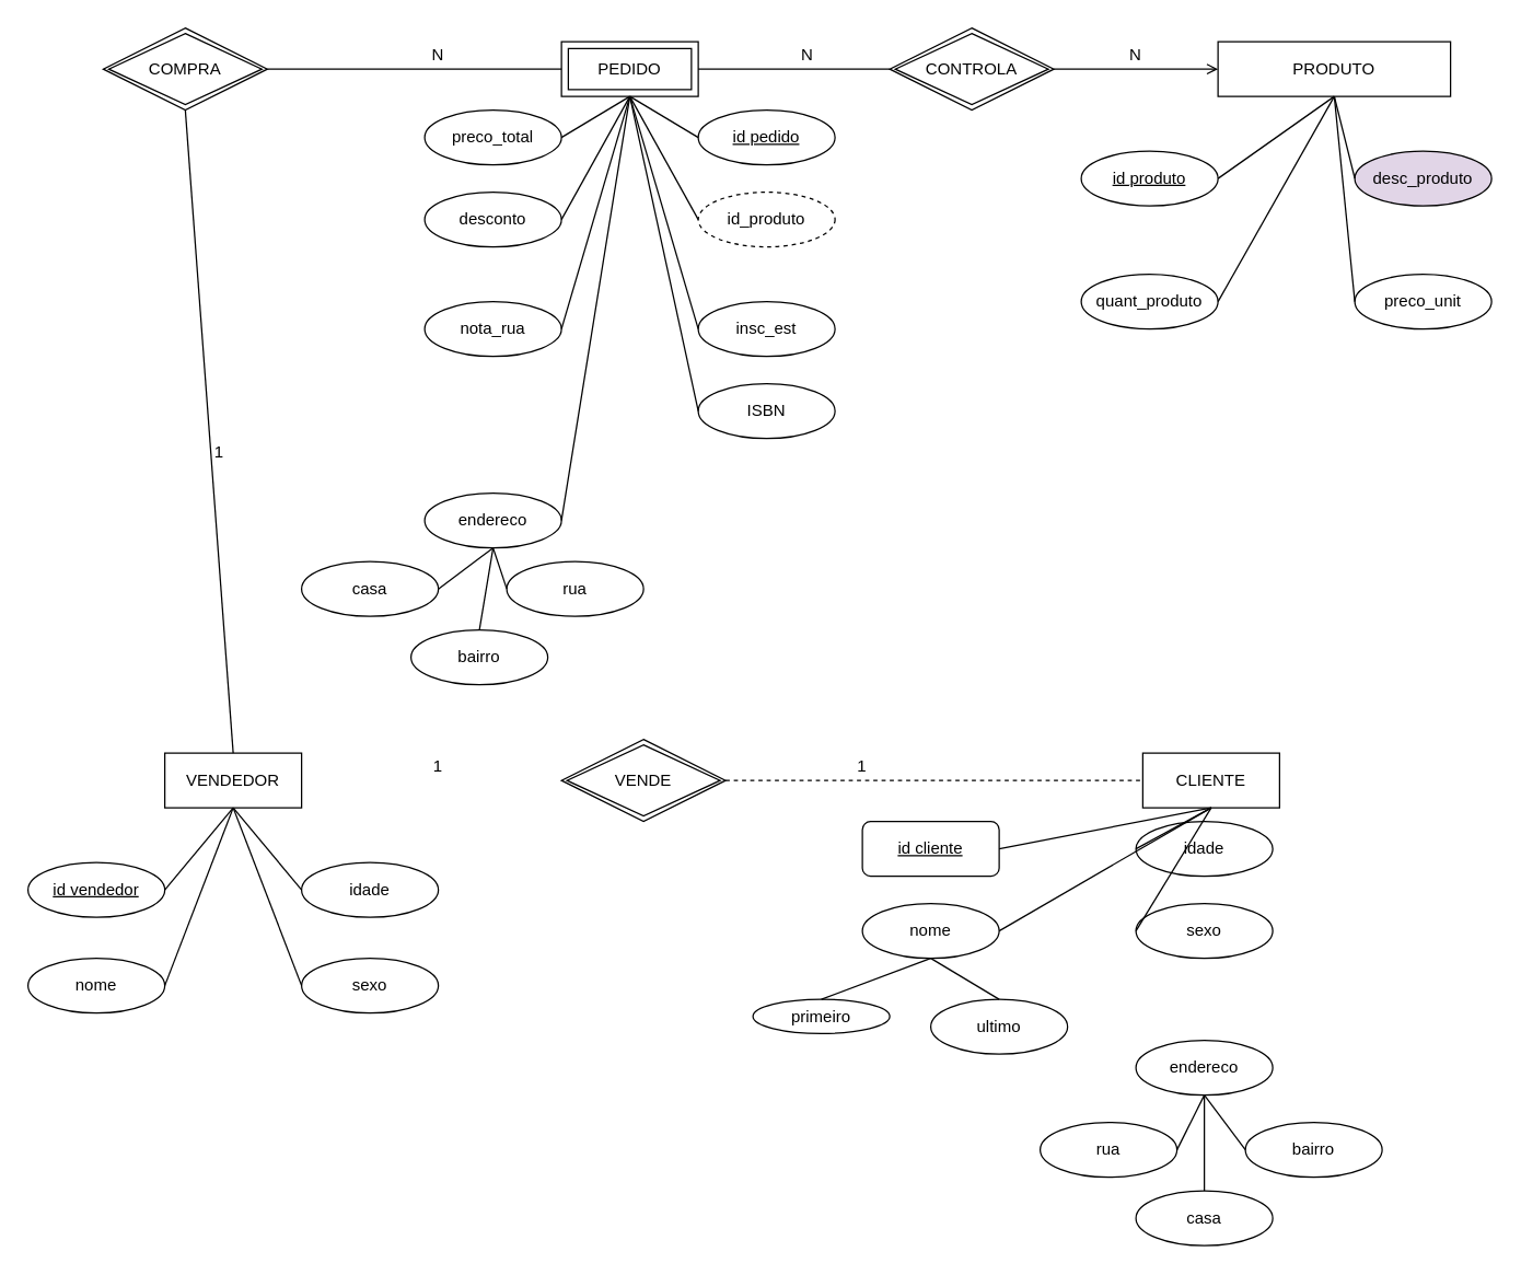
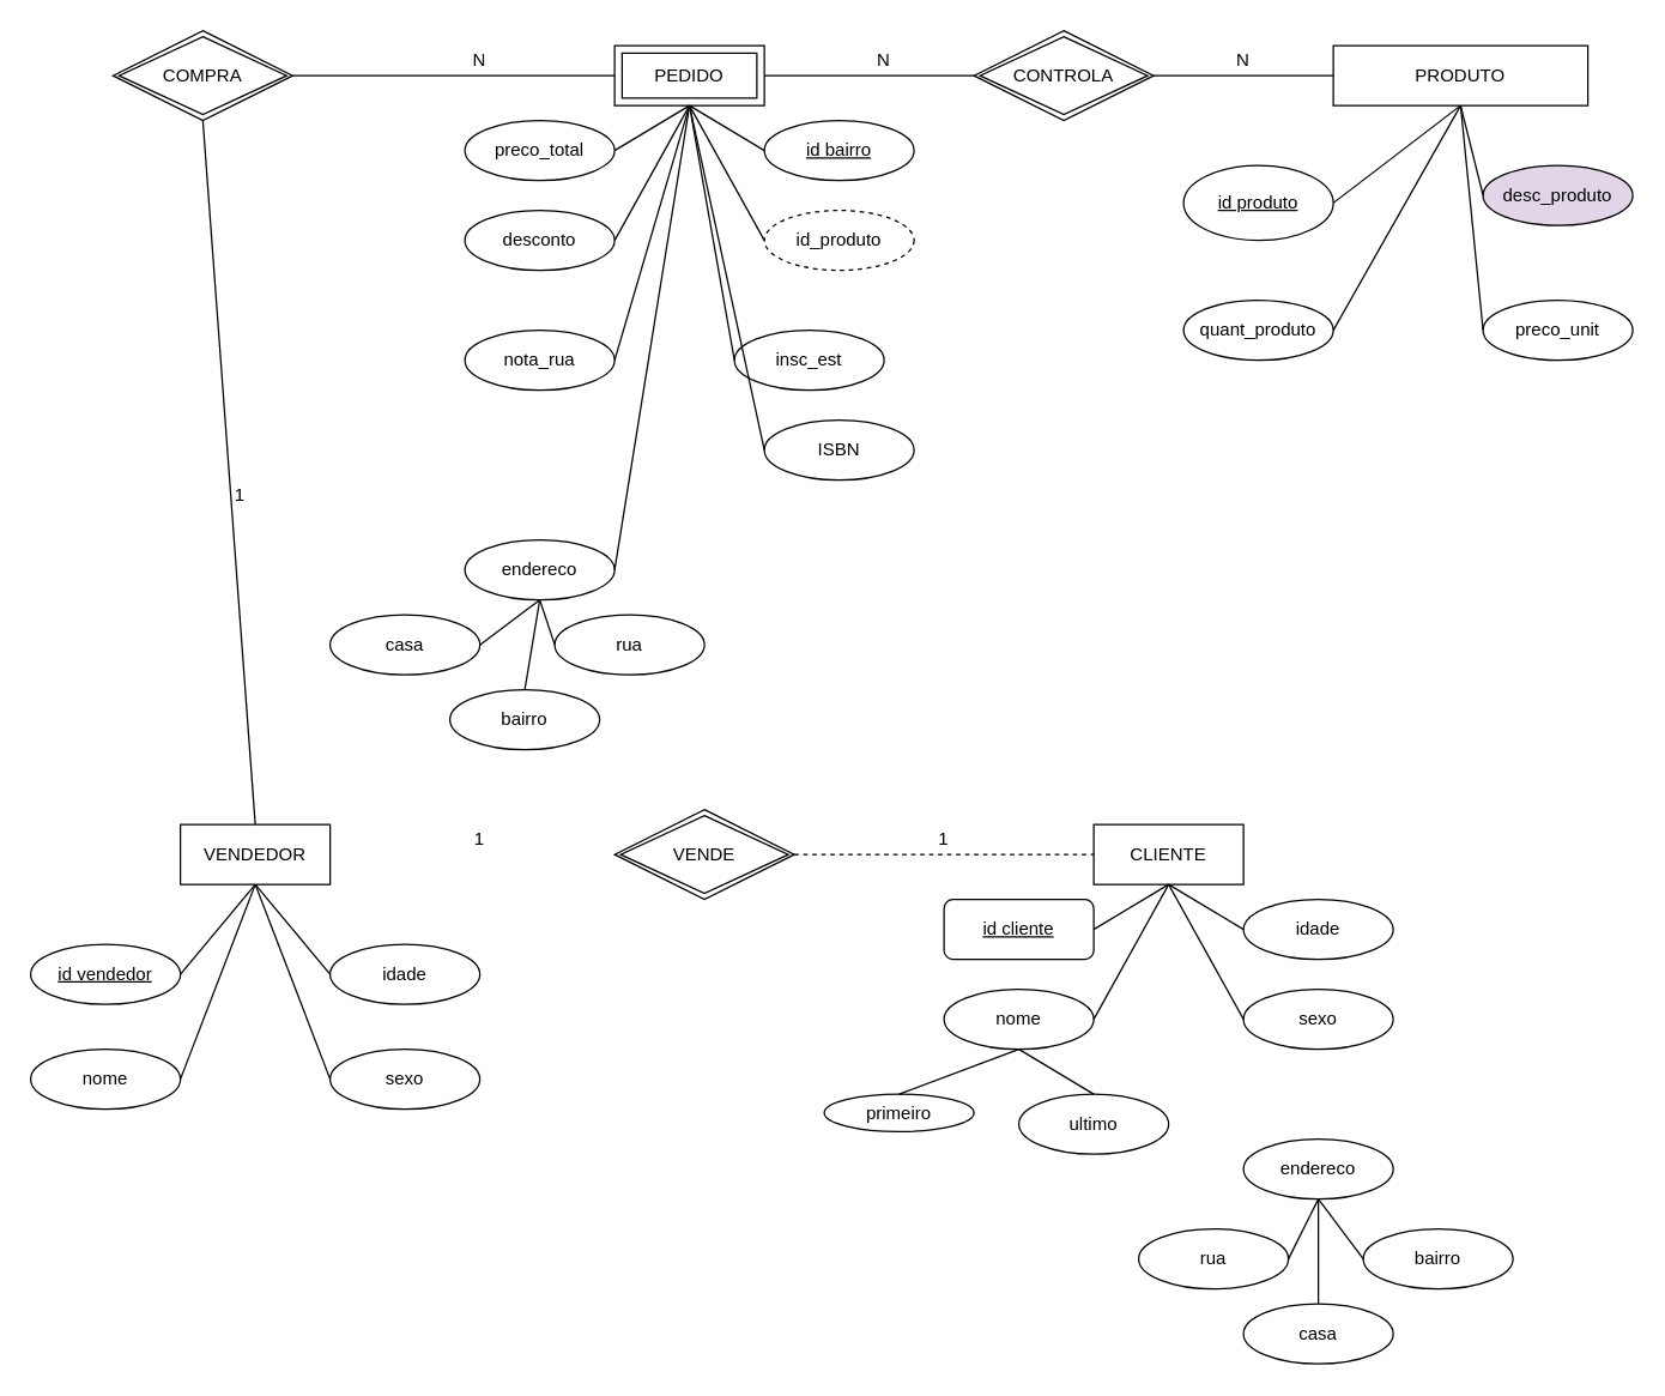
- <mxCell id="65" value="" style="endArrow=open;html=1;rounded=0;exitX=1;exitY=0.5;exitDx=0;exitDy=0;entryX=0;entryY=0.5;entryDx=0;entryDy=0;" edge="1" parent="1" source="63" target="25"><mxGeometry relative="1" as="geometry"><mxPoint x="640" y="140" as="sourcePoint" /><mxPoint x="800" y="140" as="targetPoint" /></mxGeometry></mxCell>
+ <mxCell id="65" value="" style="endArrow=none;html=1;rounded=0;exitX=1;exitY=0.5;exitDx=0;exitDy=0;entryX=0;entryY=0.5;entryDx=0;entryDy=0;" edge="1" parent="1" source="63" target="25"><mxGeometry relative="1" as="geometry"><mxPoint x="640" y="140" as="sourcePoint" /><mxPoint x="800" y="140" as="targetPoint" /></mxGeometry></mxCell>
- <mxCell id="27" value="id pedido" style="ellipse;whiteSpace=wrap;html=1;align=center;fontStyle=4;" vertex="1" parent="1"><mxGeometry x="510" y="80" width="100" height="40" as="geometry" /></mxCell>
+ <mxCell id="27" value="id bairro" style="ellipse;whiteSpace=wrap;html=1;align=center;fontStyle=4;" vertex="1" parent="1"><mxGeometry x="510" y="80" width="100" height="40" as="geometry" /></mxCell>
- <mxCell id="55" value="id produto" style="ellipse;whiteSpace=wrap;html=1;align=center;fontStyle=4;" vertex="1" parent="1"><mxGeometry x="790" y="110" width="100" height="40" as="geometry" /></mxCell>
+ <mxCell id="55" value="id produto" style="ellipse;whiteSpace=wrap;html=1;align=center;fontStyle=4;" vertex="1" parent="1"><mxGeometry x="790" y="110" width="100" height="50" as="geometry" /></mxCell>
- <mxCell id="32" value="insc_est" style="ellipse;whiteSpace=wrap;html=1;align=center;" vertex="1" parent="1"><mxGeometry x="510" y="220" width="100" height="40" as="geometry" /></mxCell>
+ <mxCell id="32" value="insc_est" style="ellipse;whiteSpace=wrap;html=1;align=center;" vertex="1" parent="1"><mxGeometry x="490" y="220" width="100" height="40" as="geometry" /></mxCell>
- <mxCell id="11" value="CLIENTE" style="whiteSpace=wrap;html=1;align=center;" vertex="1" parent="1"><mxGeometry x="835" y="550" width="100" height="40" as="geometry" /></mxCell>
+ <mxCell id="11" value="CLIENTE" style="whiteSpace=wrap;html=1;align=center;" vertex="1" parent="1"><mxGeometry x="730" y="550" width="100" height="40" as="geometry" /></mxCell>
